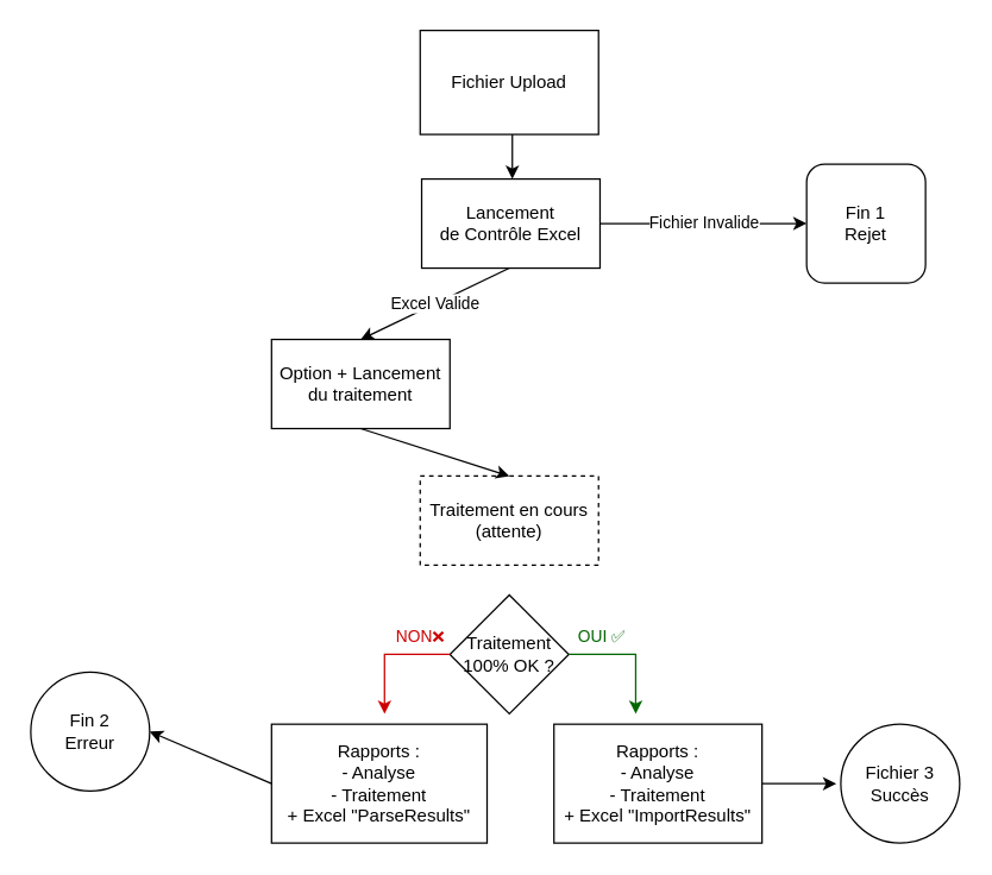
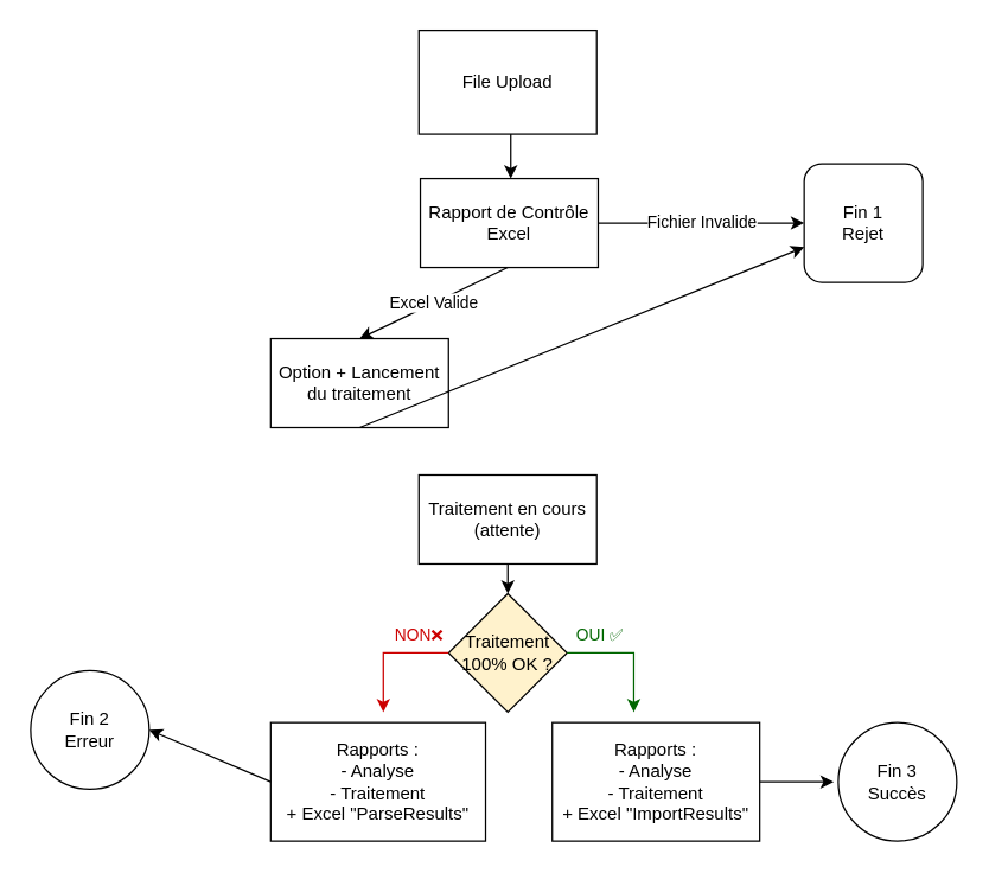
- <mxCell id="3" value="Fichier Upload" style="rounded=0;whiteSpace=wrap;html=1;" parent="1" vertex="1"><mxGeometry x="282" y="20" width="120" height="70" as="geometry" /></mxCell>
+ <mxCell id="3" value="File Upload" style="rounded=0;whiteSpace=wrap;html=1;" parent="1" vertex="1"><mxGeometry x="282" y="20" width="120" height="70" as="geometry" /></mxCell>
- <mxCell id="4" value="Lancement de&amp;nbsp;Contrôle Excel" style="rounded=0;whiteSpace=wrap;html=1;" parent="1" vertex="1"><mxGeometry x="283" y="120" width="120" height="60" as="geometry" /></mxCell>
+ <mxCell id="4" value="Rapport de&amp;nbsp;Contrôle Excel" style="rounded=0;whiteSpace=wrap;html=1;" parent="1" vertex="1"><mxGeometry x="283" y="120" width="120" height="60" as="geometry" /></mxCell>
- <mxCell id="13" value="" style="endArrow=classic;html=1;rounded=0;entryX=0.5;entryY=0;entryDx=0;entryDy=0;exitX=0.5;exitY=1;exitDx=0;exitDy=0;" parent="1" source="10" target="12" edge="1"><mxGeometry width="50" height="50" relative="1" as="geometry"><mxPoint x="312" y="280" as="sourcePoint" /><mxPoint x="362" y="230" as="targetPoint" /></mxGeometry></mxCell>
+ <mxCell id="13" value="" style="endArrow=classic;html=1;rounded=0;exitX=0.5;exitY=1;exitDx=0;exitDy=0;" parent="1" source="10" target="7" edge="1"><mxGeometry width="50" height="50" relative="1" as="geometry"><mxPoint x="312" y="280" as="sourcePoint" /><mxPoint x="362" y="230" as="targetPoint" /></mxGeometry></mxCell>
- <mxCell id="12" value="Traitement en cours (attente)" style="rounded=0;whiteSpace=wrap;html=1;dashed=1;" parent="1" vertex="1"><mxGeometry x="282" y="320" width="120" height="60" as="geometry" /></mxCell>
+ <mxCell id="12" value="Traitement en cours (attente)" style="rounded=0;whiteSpace=wrap;html=1;" parent="1" vertex="1"><mxGeometry x="282" y="320" width="120" height="60" as="geometry" /></mxCell>
+ <mxCell id="17" value="" style="endArrow=classic;html=1;rounded=0;exitX=0.5;exitY=1;exitDx=0;exitDy=0;entryX=0.5;entryY=0;entryDx=0;entryDy=0;" parent="1" source="12" target="11" edge="1"><mxGeometry width="50" height="50" relative="1" as="geometry"><mxPoint x="62" y="420" as="sourcePoint" /><mxPoint x="112" y="370" as="targetPoint" /></mxGeometry></mxCell>
- <mxCell id="11" value="&lt;font style=&quot;font-size: 12px&quot;&gt;Traitement 100% OK ?&lt;/font&gt;" style="rhombus;whiteSpace=wrap;html=1;" parent="1" vertex="1"><mxGeometry x="302" y="400" width="80" height="80" as="geometry" /></mxCell>
+ <mxCell id="11" value="&lt;font style=&quot;font-size: 12px&quot;&gt;Traitement 100% OK ?&lt;/font&gt;" style="rhombus;whiteSpace=wrap;html=1;fillColor=#fff2cc;" parent="1" vertex="1"><mxGeometry x="302" y="400" width="80" height="80" as="geometry" /></mxCell>
- <mxCell id="14" value="Fichier 3&lt;br&gt;Succès" style="ellipse;whiteSpace=wrap;html=1;aspect=fixed;" parent="1" vertex="1"><mxGeometry x="565" y="487" width="80" height="80" as="geometry" /></mxCell>
+ <mxCell id="14" value="Fin 3&lt;br&gt;Succès" style="ellipse;whiteSpace=wrap;html=1;aspect=fixed;" parent="1" vertex="1"><mxGeometry x="565" y="487" width="80" height="80" as="geometry" /></mxCell>
